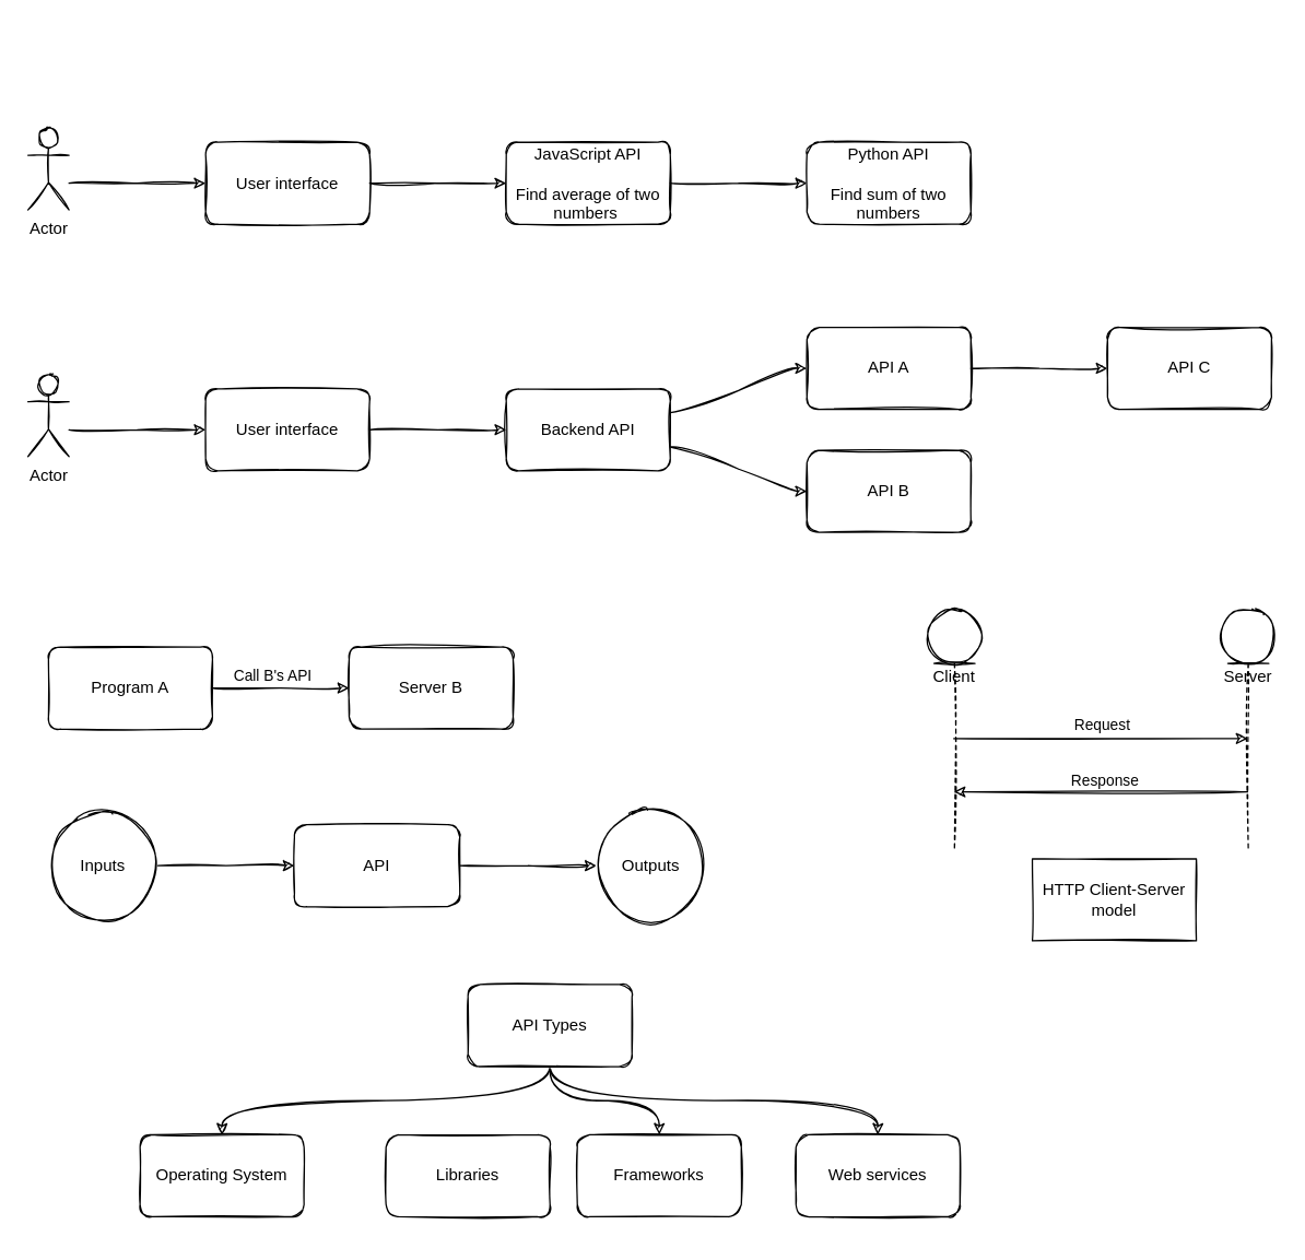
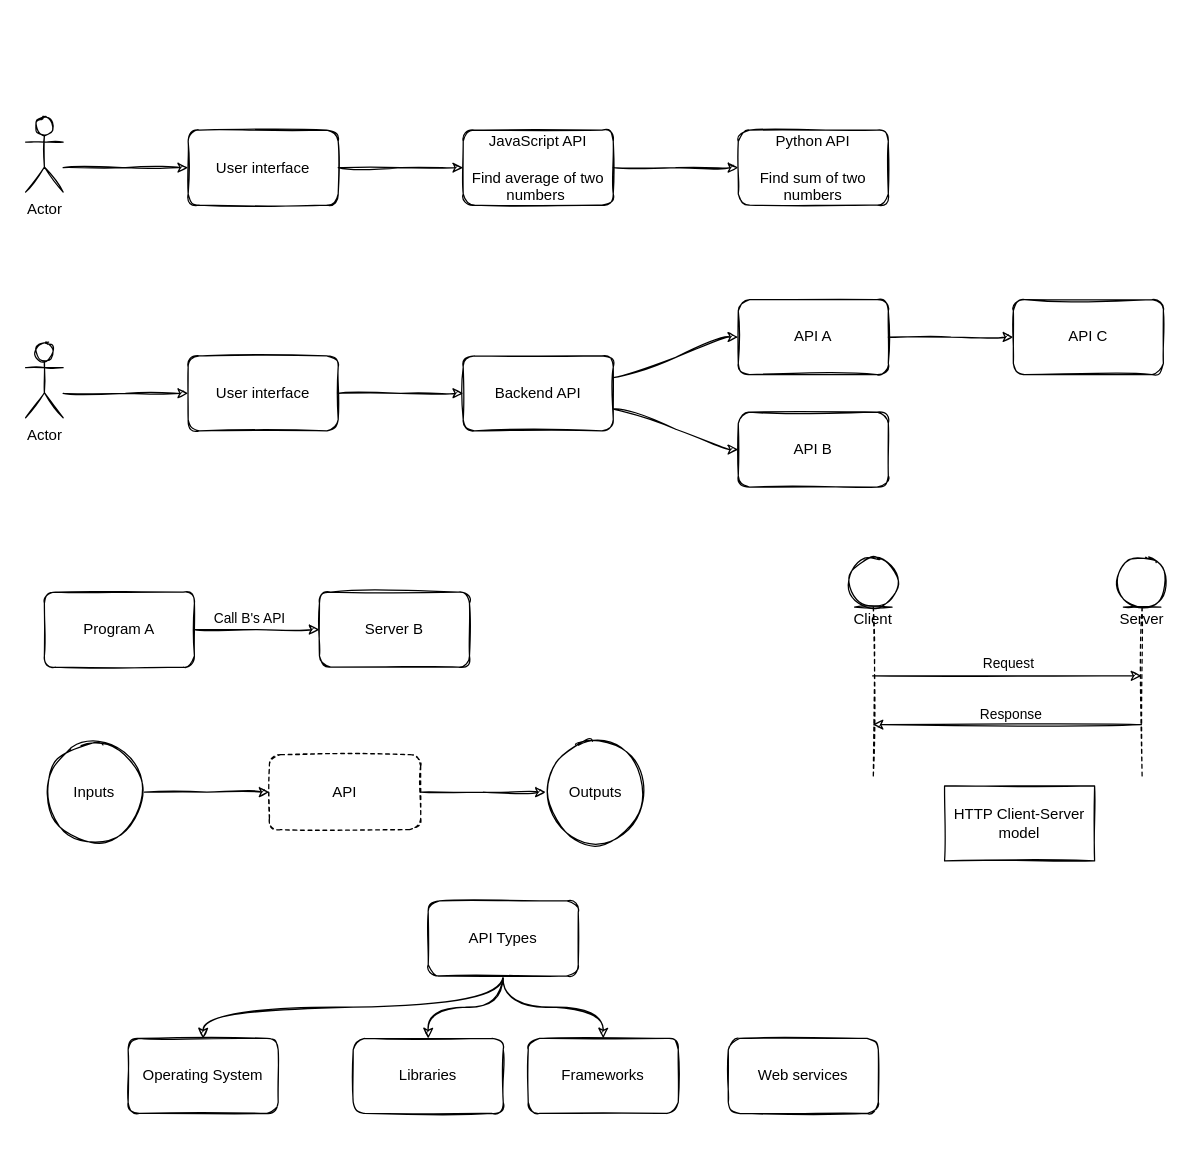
- <mxCell id="7" value="API" style="whiteSpace=wrap;html=1;sketch=1;rounded=1;" vertex="1" parent="1"><mxGeometry x="215" y="603" width="121" height="60" as="geometry" /></mxCell>
+ <mxCell id="7" value="API" style="whiteSpace=wrap;html=1;sketch=1;rounded=1;dashed=1;" vertex="1" parent="1"><mxGeometry x="215" y="603" width="121" height="60" as="geometry" /></mxCell>
+ <mxCell id="17" style="edgeStyle=orthogonalEdgeStyle;orthogonalLoop=1;jettySize=auto;html=1;sketch=1;curved=1;" edge="1" parent="11" source="20" target="12"><mxGeometry relative="1" as="geometry" /></mxCell>
- <mxCell id="19" style="edgeStyle=orthogonalEdgeStyle;orthogonalLoop=1;jettySize=auto;html=1;exitX=0.5;exitY=1;exitDx=0;exitDy=0;sketch=1;curved=1;" edge="1" parent="11" source="20" target="14"><mxGeometry relative="1" as="geometry" /></mxCell>
